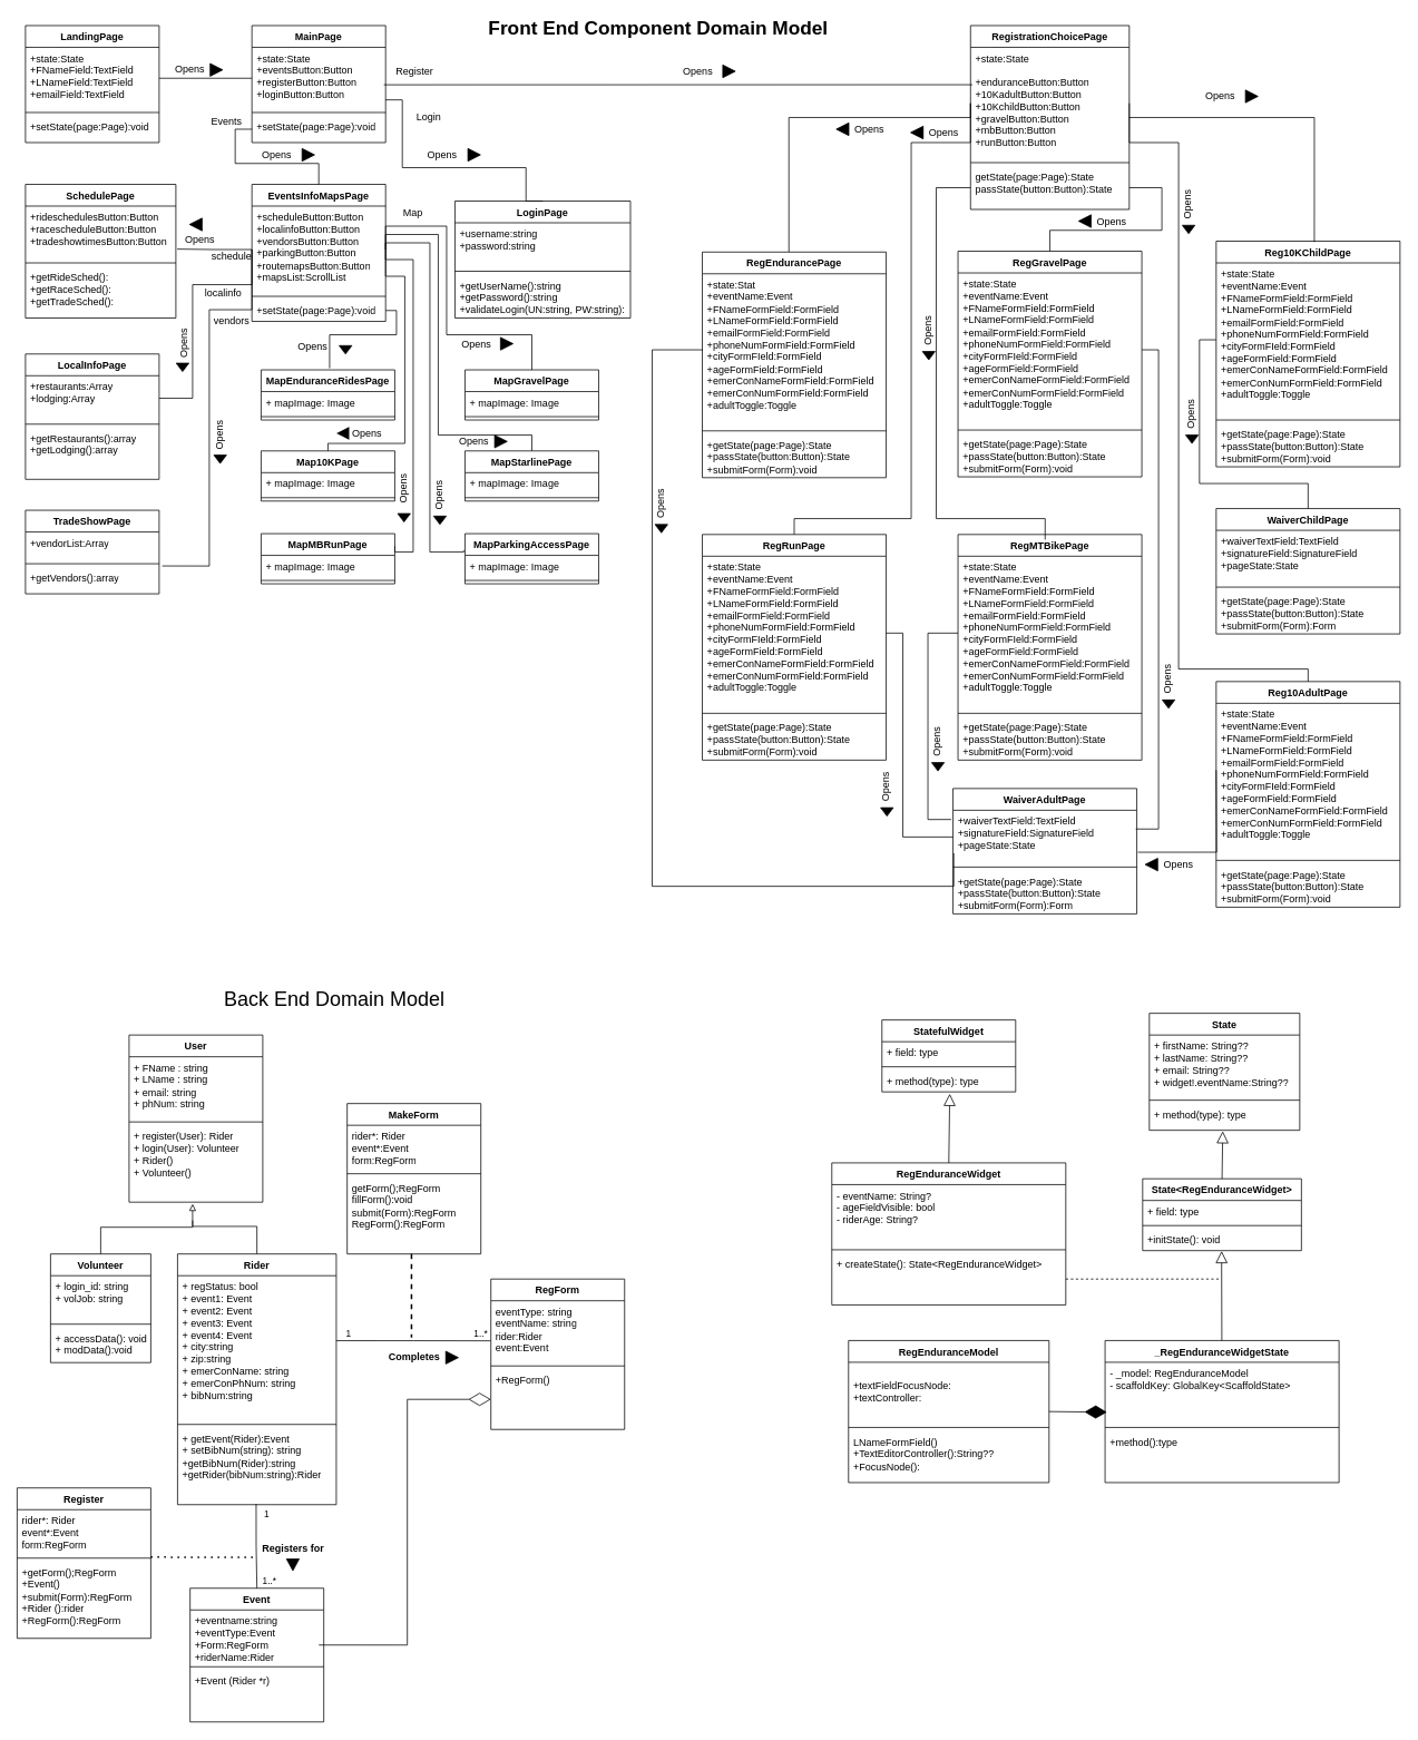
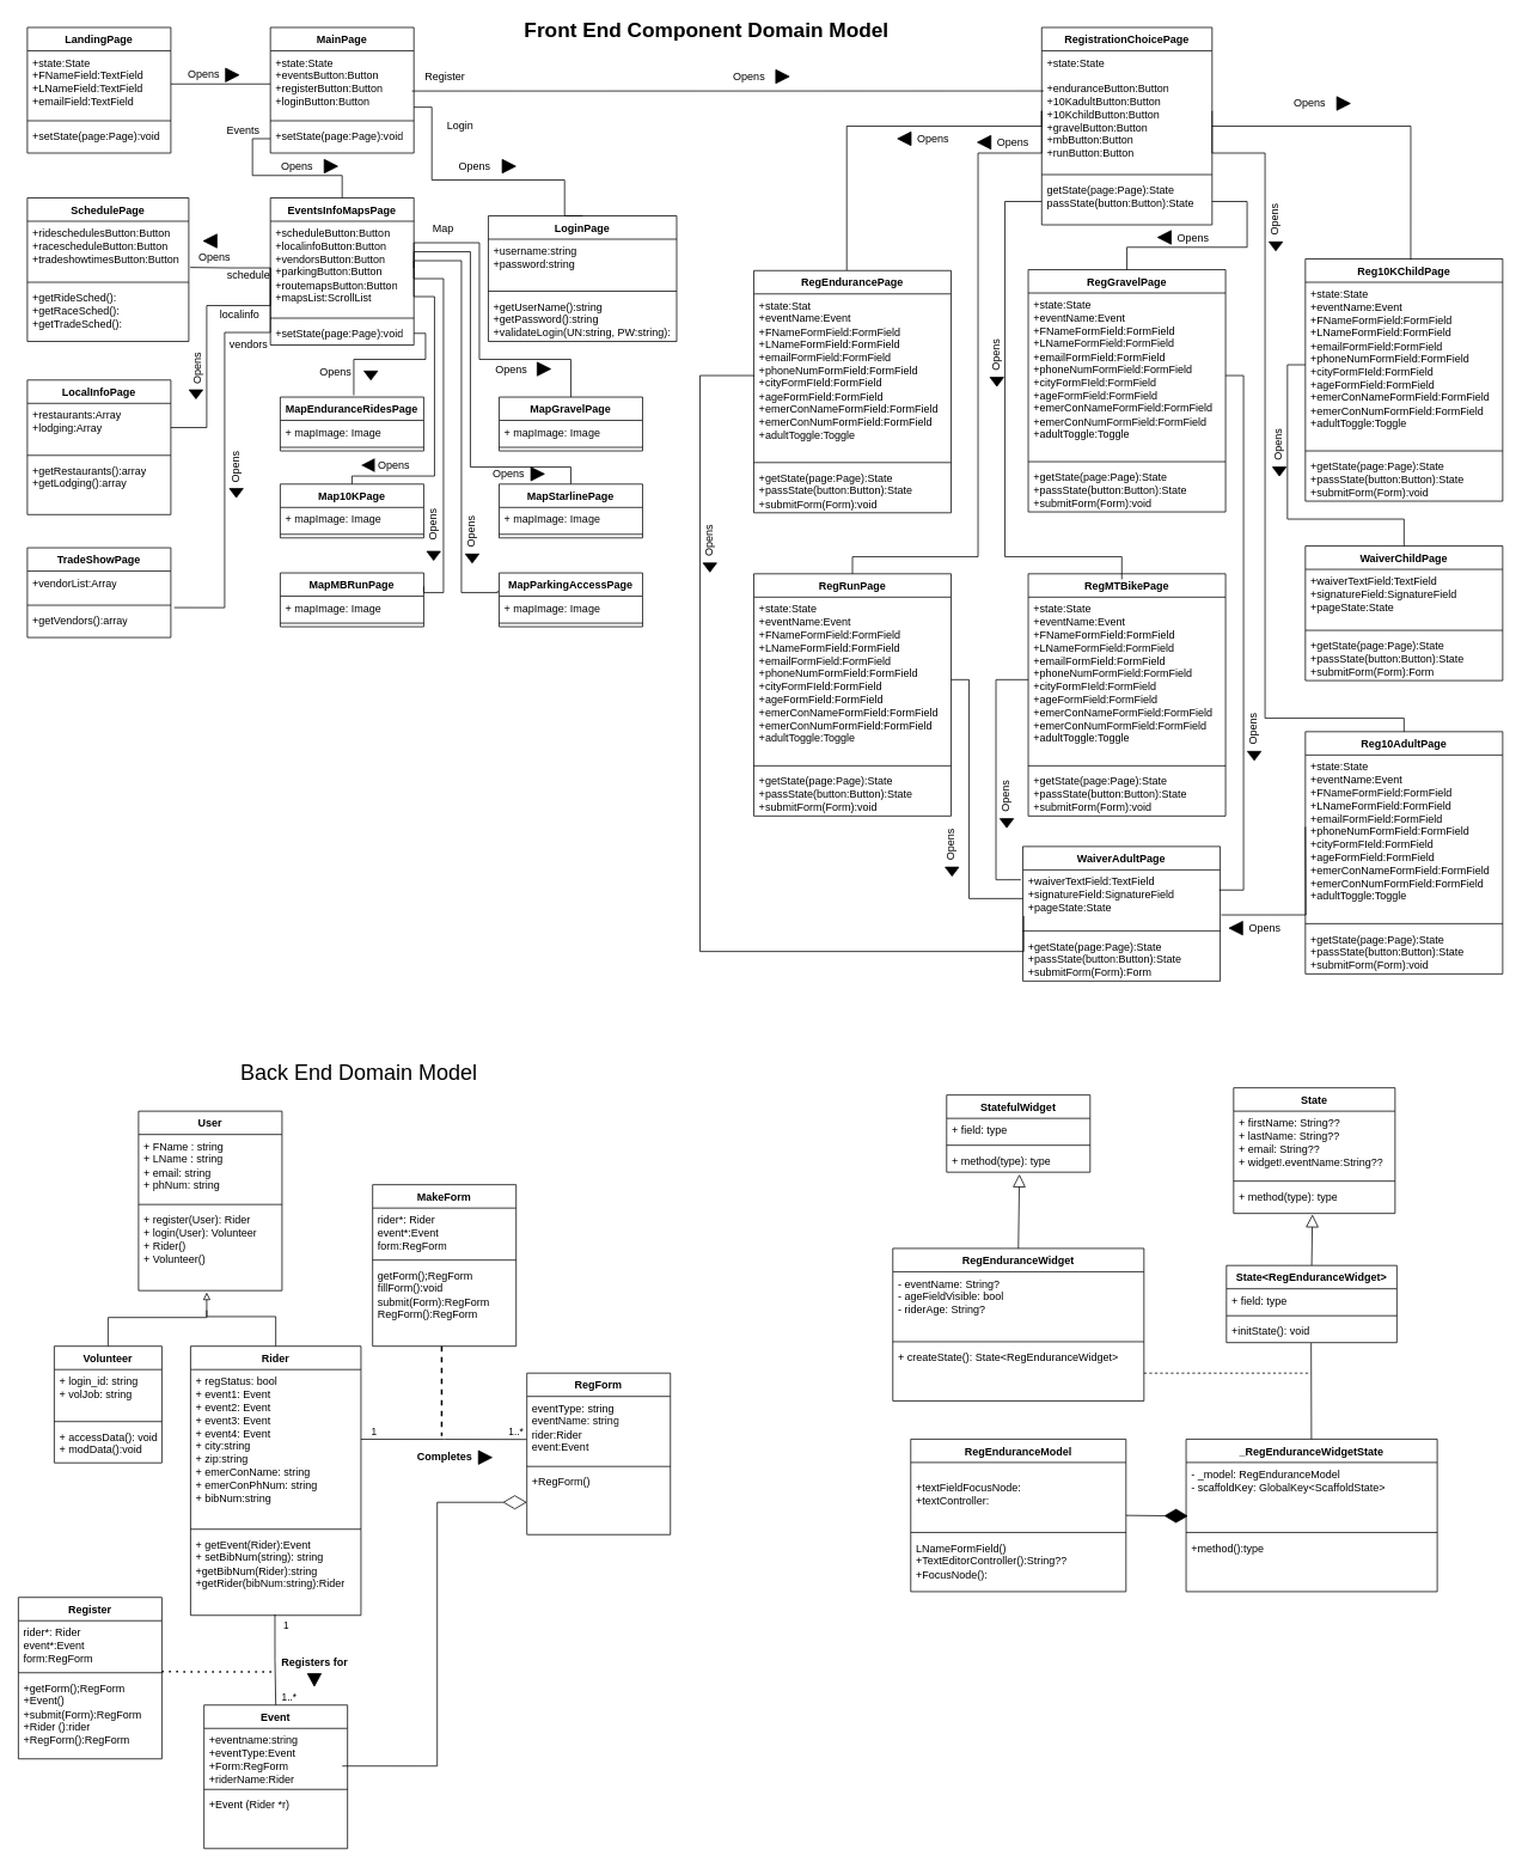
- <mxCell id="227" value="" style="endArrow=block;endFill=0;endSize=12;html=1;rounded=0;entryX=0.497;entryY=1.019;entryDx=0;entryDy=0;entryPerimeter=0;" parent="1" source="223" target="221" edge="1"><mxGeometry width="160" relative="1" as="geometry"><mxPoint x="1144" y="1670" as="sourcePoint" /><mxPoint x="1144" y="1550" as="targetPoint" /></mxGeometry></mxCell>
+ <mxCell id="227" value="" style="endArrow=none;endFill=0;endSize=12;html=1;rounded=0;entryX=0.497;entryY=1.019;entryDx=0;entryDy=0;entryPerimeter=0;" parent="1" source="223" target="221" edge="1"><mxGeometry width="160" relative="1" as="geometry"><mxPoint x="1144" y="1670" as="sourcePoint" /><mxPoint x="1144" y="1550" as="targetPoint" /></mxGeometry></mxCell>
